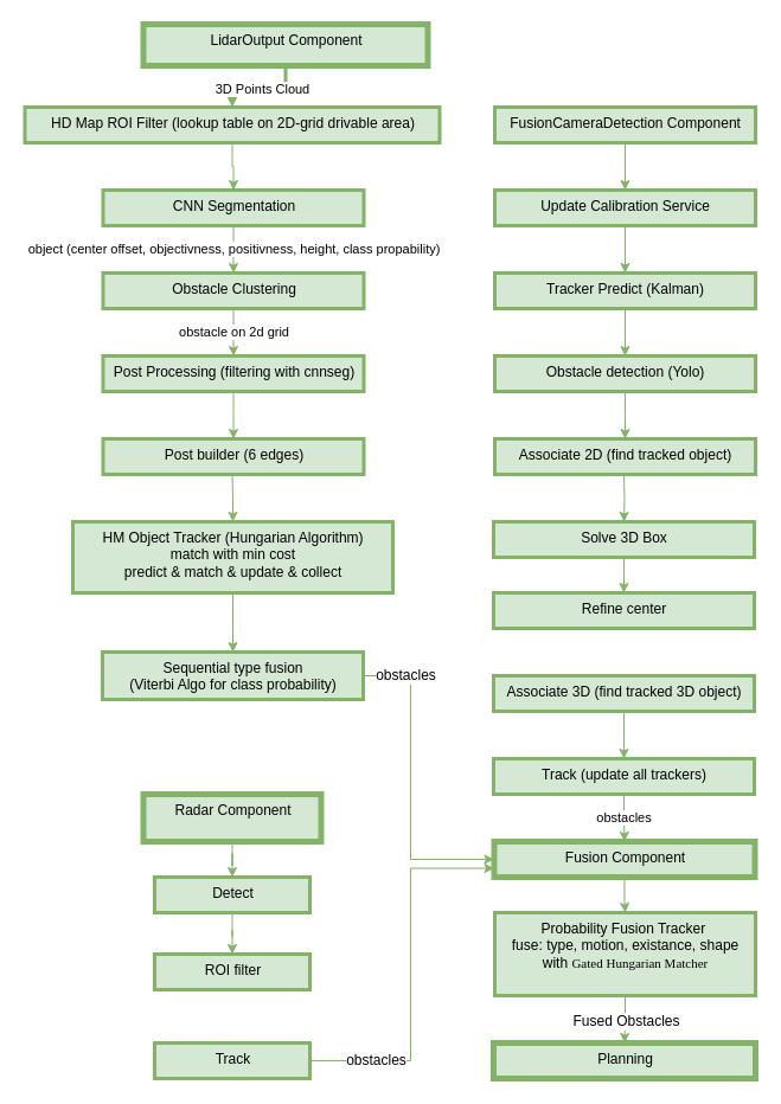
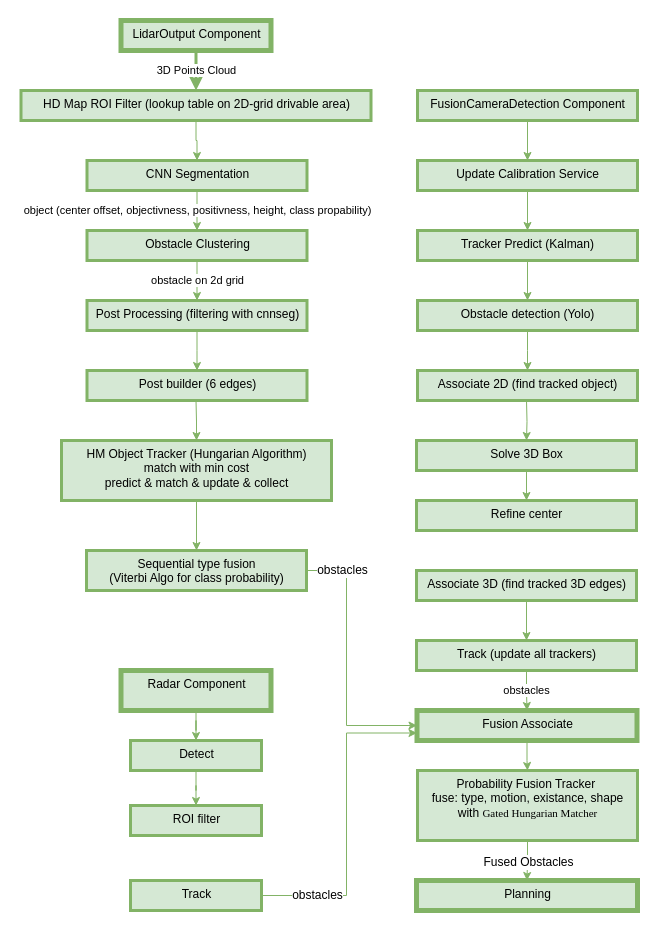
- <mxCell id="3" value="LidarOutput Component" style="text;html=1;strokeColor=#82b366;strokeWidth=5;fillColor=#d5e8d4;align=center;" parent="1" vertex="1"><mxGeometry x="120.5" y="20" width="240" height="35" as="geometry" /></mxCell>
+ <mxCell id="3" value="LidarOutput Component" style="text;html=1;strokeColor=#82b366;strokeWidth=5;fillColor=#d5e8d4;align=center;" parent="1" vertex="1"><mxGeometry x="120.5" y="20" width="150" height="30" as="geometry" /></mxCell>
- <mxCell id="33" value="Associate 3D (find tracked 3D object)" style="text;html=1;strokeWidth=3;strokeColor=#82b366;fillColor=#d5e8d4;align=center;" parent="1" vertex="1"><mxGeometry x="416" y="570" width="220" height="30" as="geometry" /></mxCell>
+ <mxCell id="33" value="Associate 3D (find tracked 3D edges)" style="text;html=1;strokeWidth=3;strokeColor=#82b366;fillColor=#d5e8d4;align=center;" parent="1" vertex="1"><mxGeometry x="416" y="570" width="220" height="30" as="geometry" /></mxCell>
- <mxCell id="37" value="Fusion Component" style="text;html=1;strokeWidth=5;strokeColor=#82b366;fillColor=#d5e8d4;align=center;" parent="1" vertex="1"><mxGeometry x="416.5" y="710" width="220" height="30" as="geometry" /></mxCell>
+ <mxCell id="37" value="Fusion Associate" style="text;html=1;strokeWidth=5;strokeColor=#82b366;fillColor=#d5e8d4;align=center;" parent="1" vertex="1"><mxGeometry x="416.5" y="710" width="220" height="30" as="geometry" /></mxCell>
